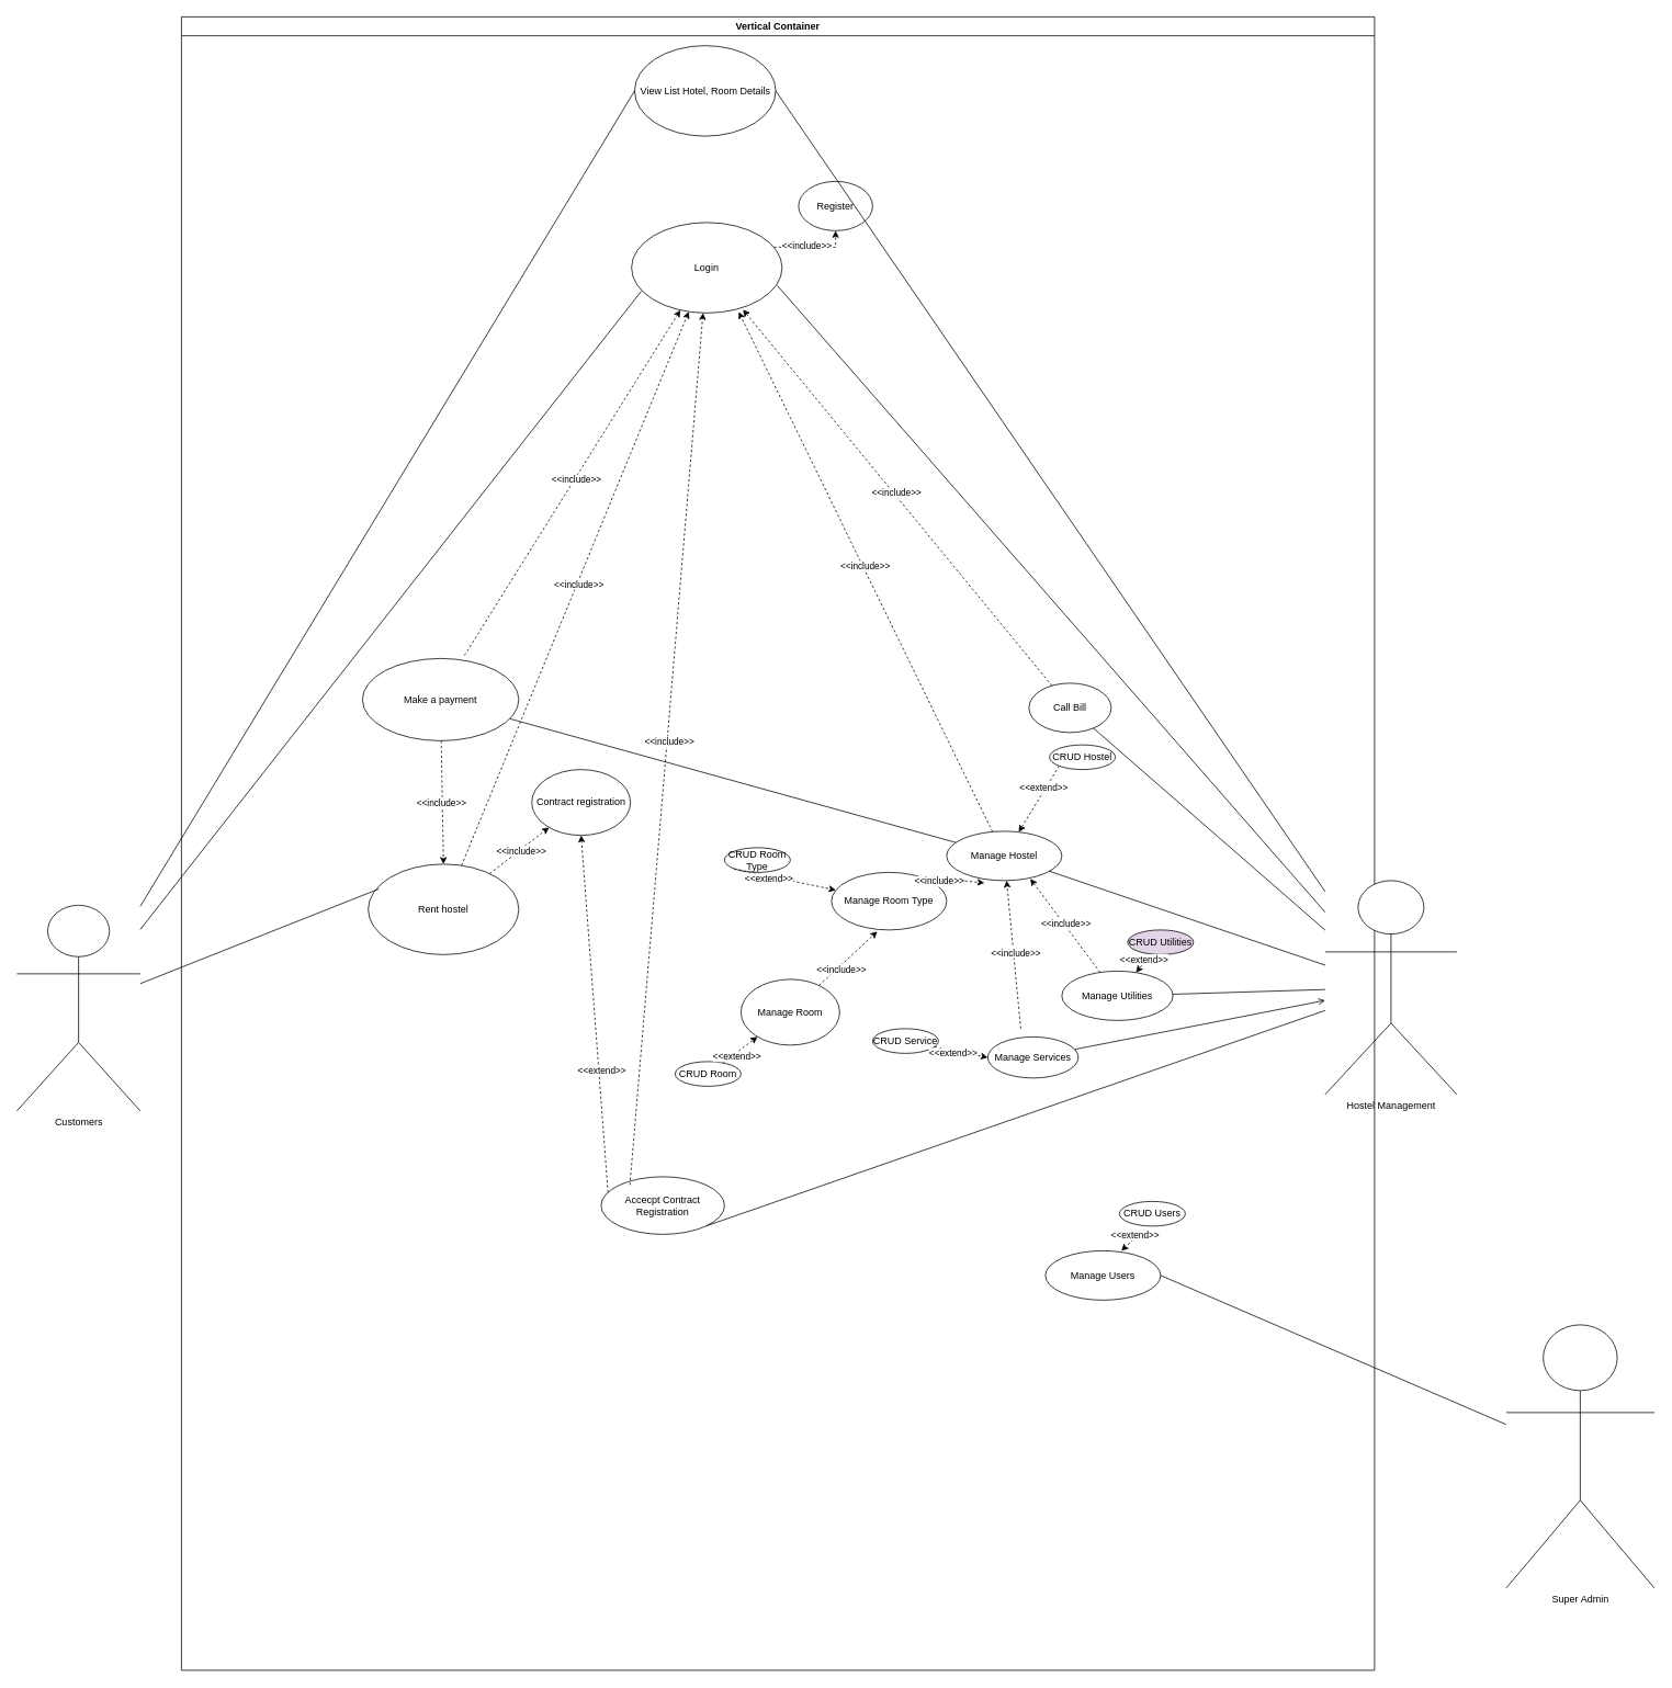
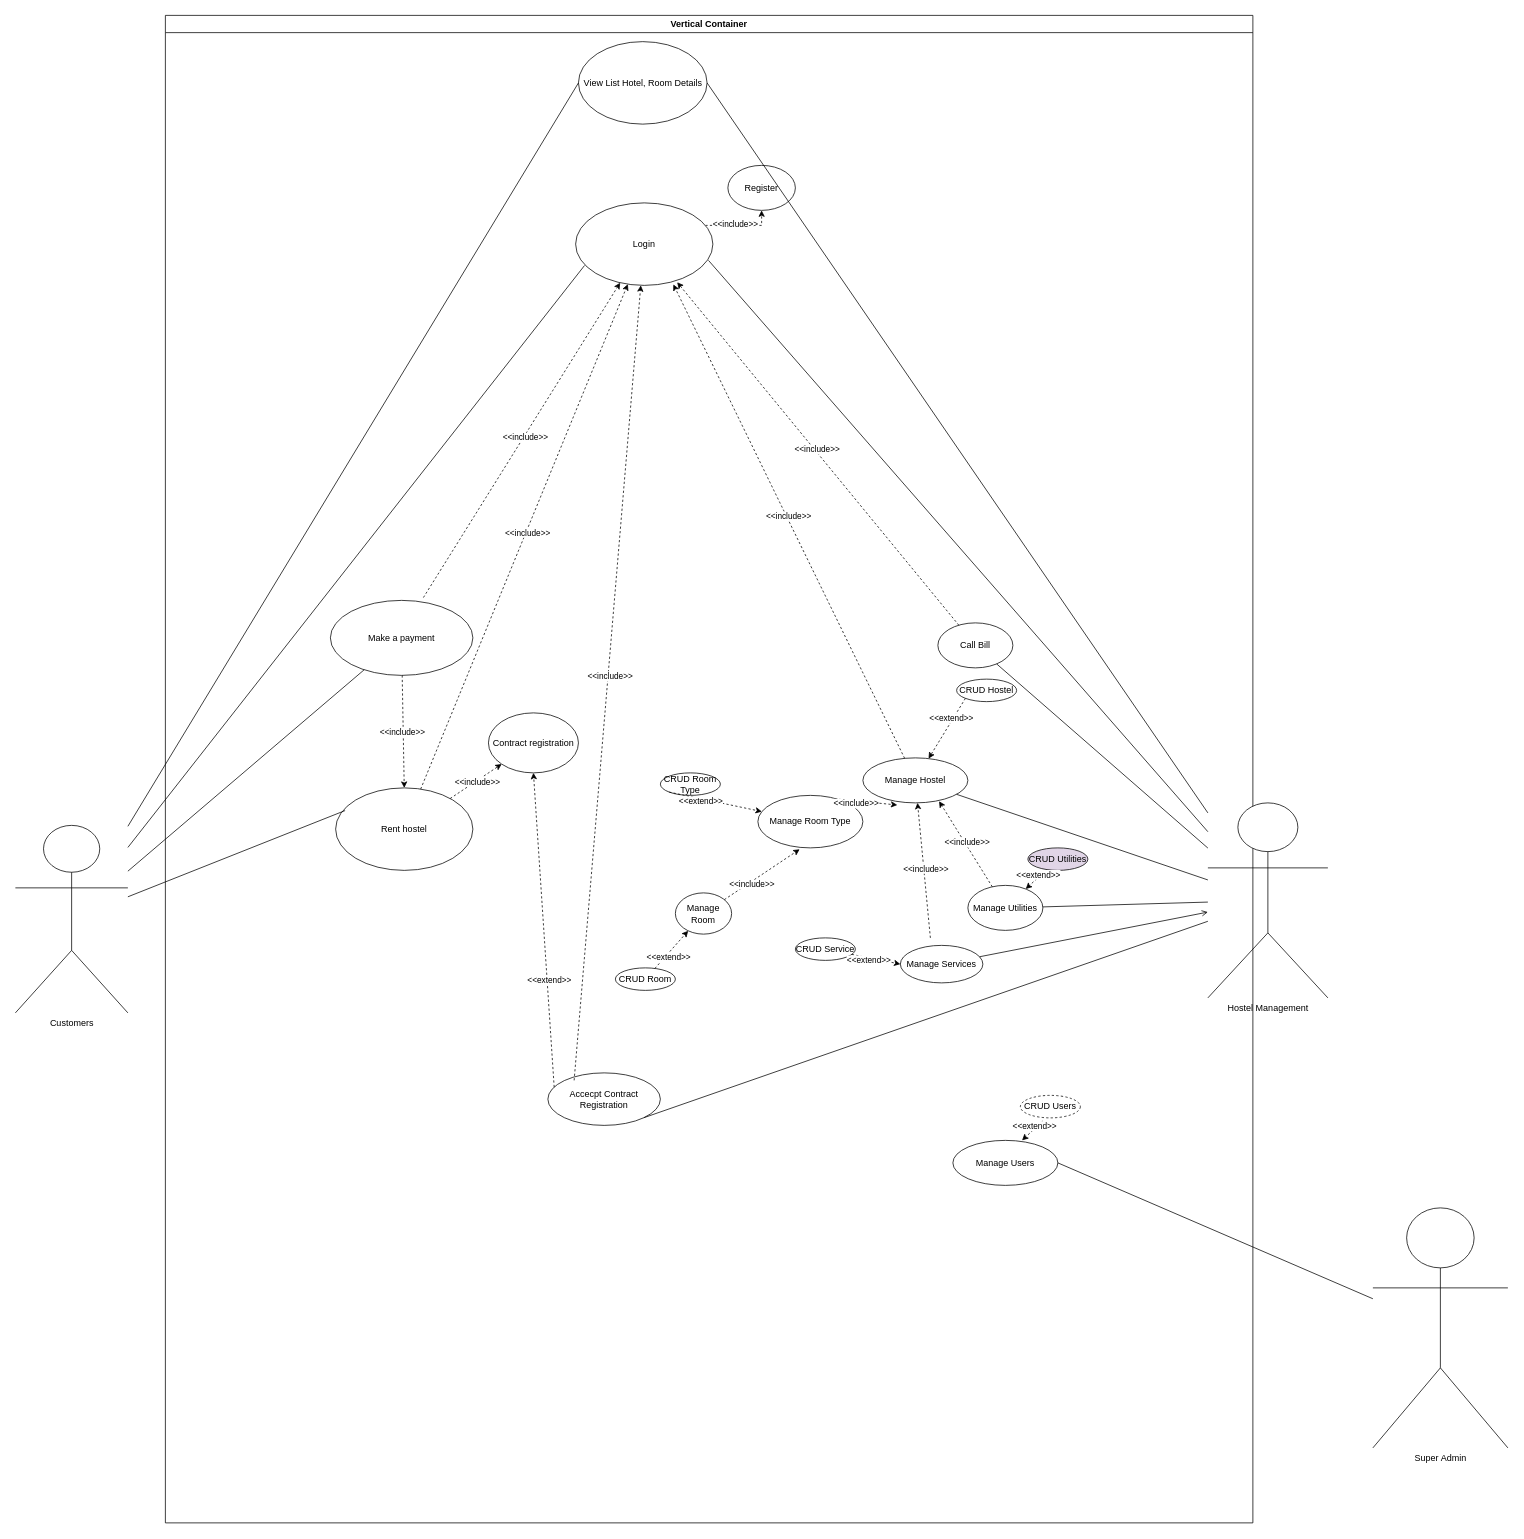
- <mxCell id="73" value="" style="endArrow=none;html=1;rounded=0;" parent="1" source="47" target="8" edge="1"><mxGeometry width="50" height="50" relative="1" as="geometry"><mxPoint x="930" y="1780" as="sourcePoint" /><mxPoint x="980" y="1730" as="targetPoint" /></mxGeometry></mxCell>
+ <mxCell id="73" value="" style="endArrow=none;html=1;rounded=0;" parent="1" source="47" target="62" edge="1"><mxGeometry width="50" height="50" relative="1" as="geometry"><mxPoint x="930" y="1780" as="sourcePoint" /><mxPoint x="980" y="1730" as="targetPoint" /></mxGeometry></mxCell>
- <mxCell id="32" value="Contract registration" style="ellipse;whiteSpace=wrap;html=1;" parent="2" vertex="1"><mxGeometry x="425.75" y="915" width="120" height="80" as="geometry" /></mxCell>
+ <mxCell id="32" value="Contract registration" style="ellipse;whiteSpace=wrap;html=1;" parent="2" vertex="1"><mxGeometry x="430.75" y="930" width="120" height="80" as="geometry" /></mxCell>
- <mxCell id="40" value="Manage Utilities" style="ellipse;whiteSpace=wrap;html=1;" parent="2" vertex="1"><mxGeometry x="1070" y="1160" width="135" height="60" as="geometry" /></mxCell>
+ <mxCell id="40" value="Manage Utilities" style="ellipse;whiteSpace=wrap;html=1;" parent="2" vertex="1"><mxGeometry x="1070" y="1160" width="100" height="60" as="geometry" /></mxCell>
- <mxCell id="14" value="Manage Room" style="ellipse;whiteSpace=wrap;html=1;" parent="2" vertex="1"><mxGeometry x="680" y="1170" width="120" height="80" as="geometry" /></mxCell>
+ <mxCell id="14" value="Manage Room" style="ellipse;whiteSpace=wrap;html=1;" parent="2" vertex="1"><mxGeometry x="680" y="1170" width="75" height="55" as="geometry" /></mxCell>
- <mxCell id="59" value="CRUD Users" style="ellipse;whiteSpace=wrap;html=1;" vertex="1" parent="2"><mxGeometry x="1140" y="1440" width="80" height="30" as="geometry" /></mxCell>
+ <mxCell id="59" value="CRUD Users" style="ellipse;whiteSpace=wrap;html=1;dashed=1;" vertex="1" parent="2"><mxGeometry x="1140" y="1440" width="80" height="30" as="geometry" /></mxCell>
